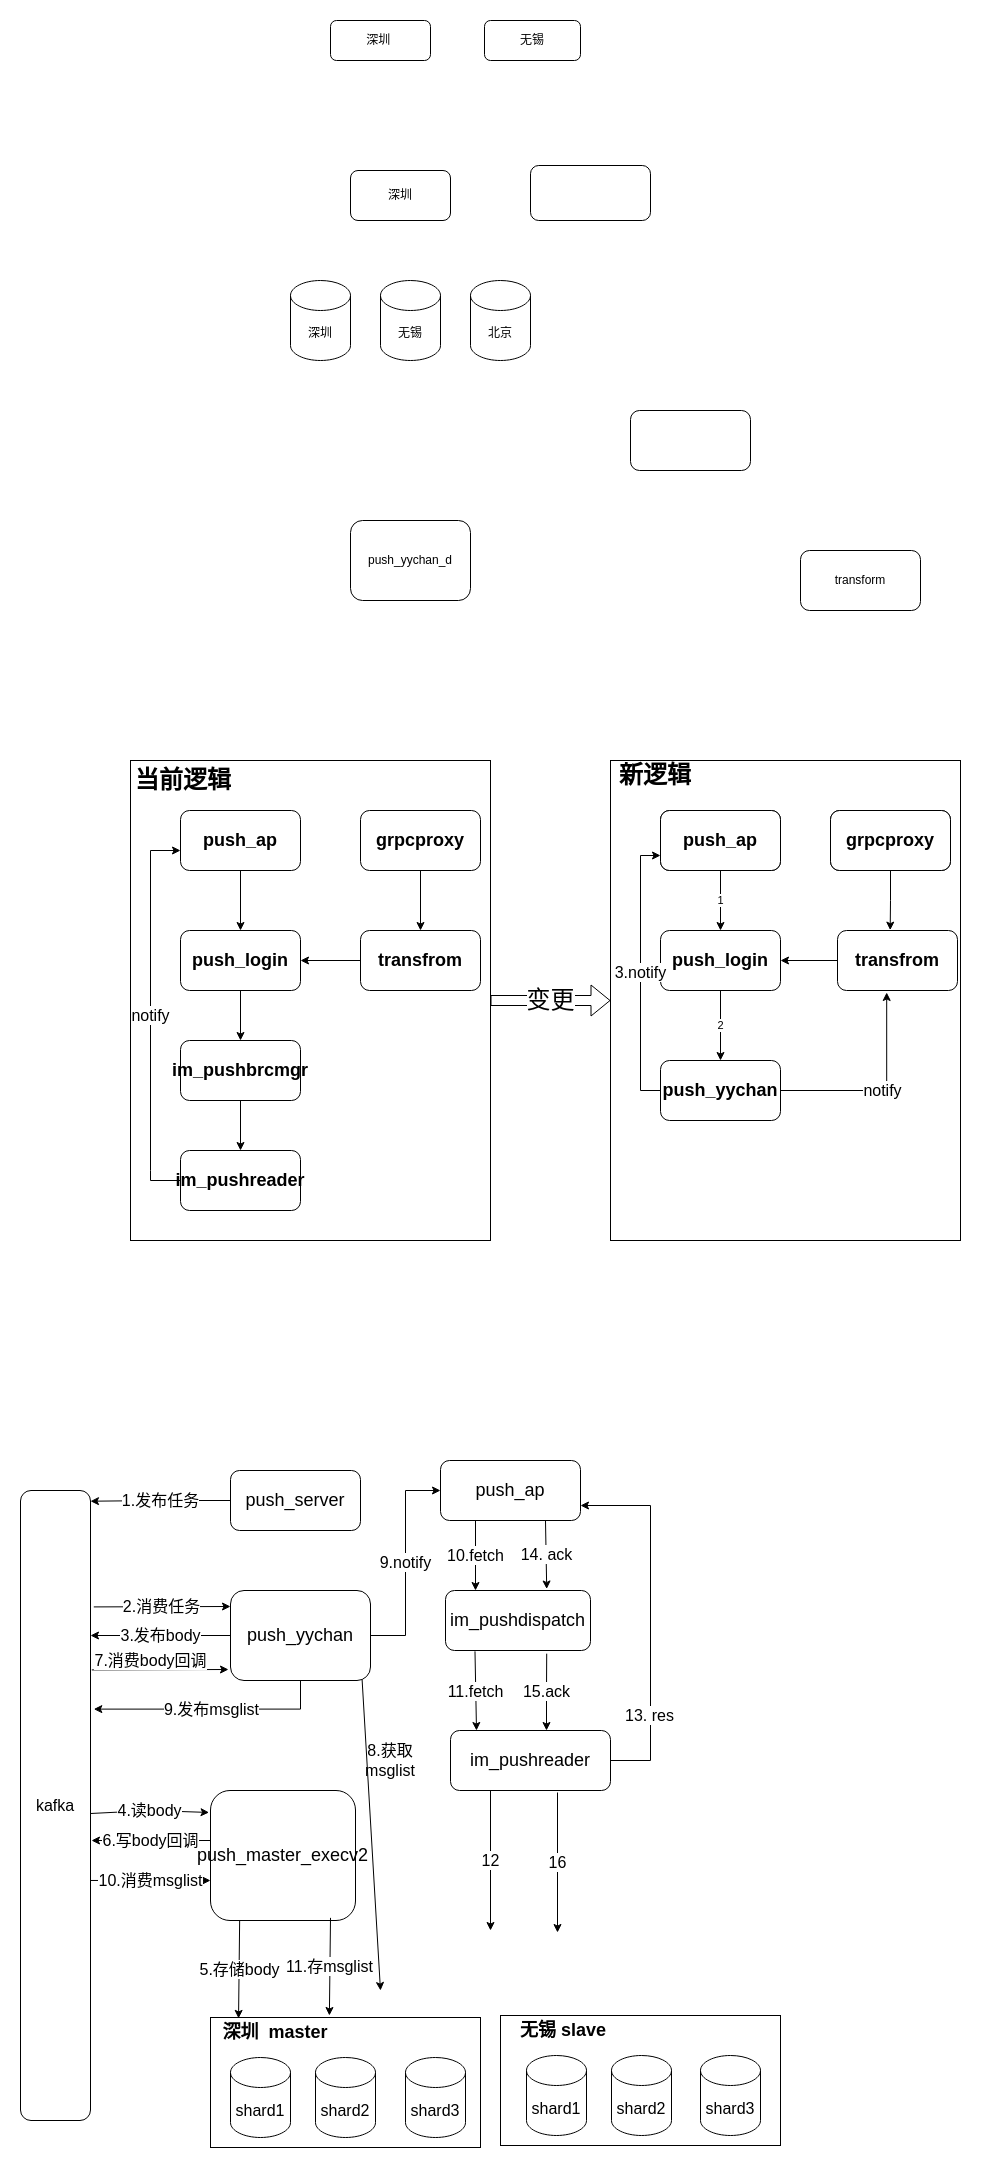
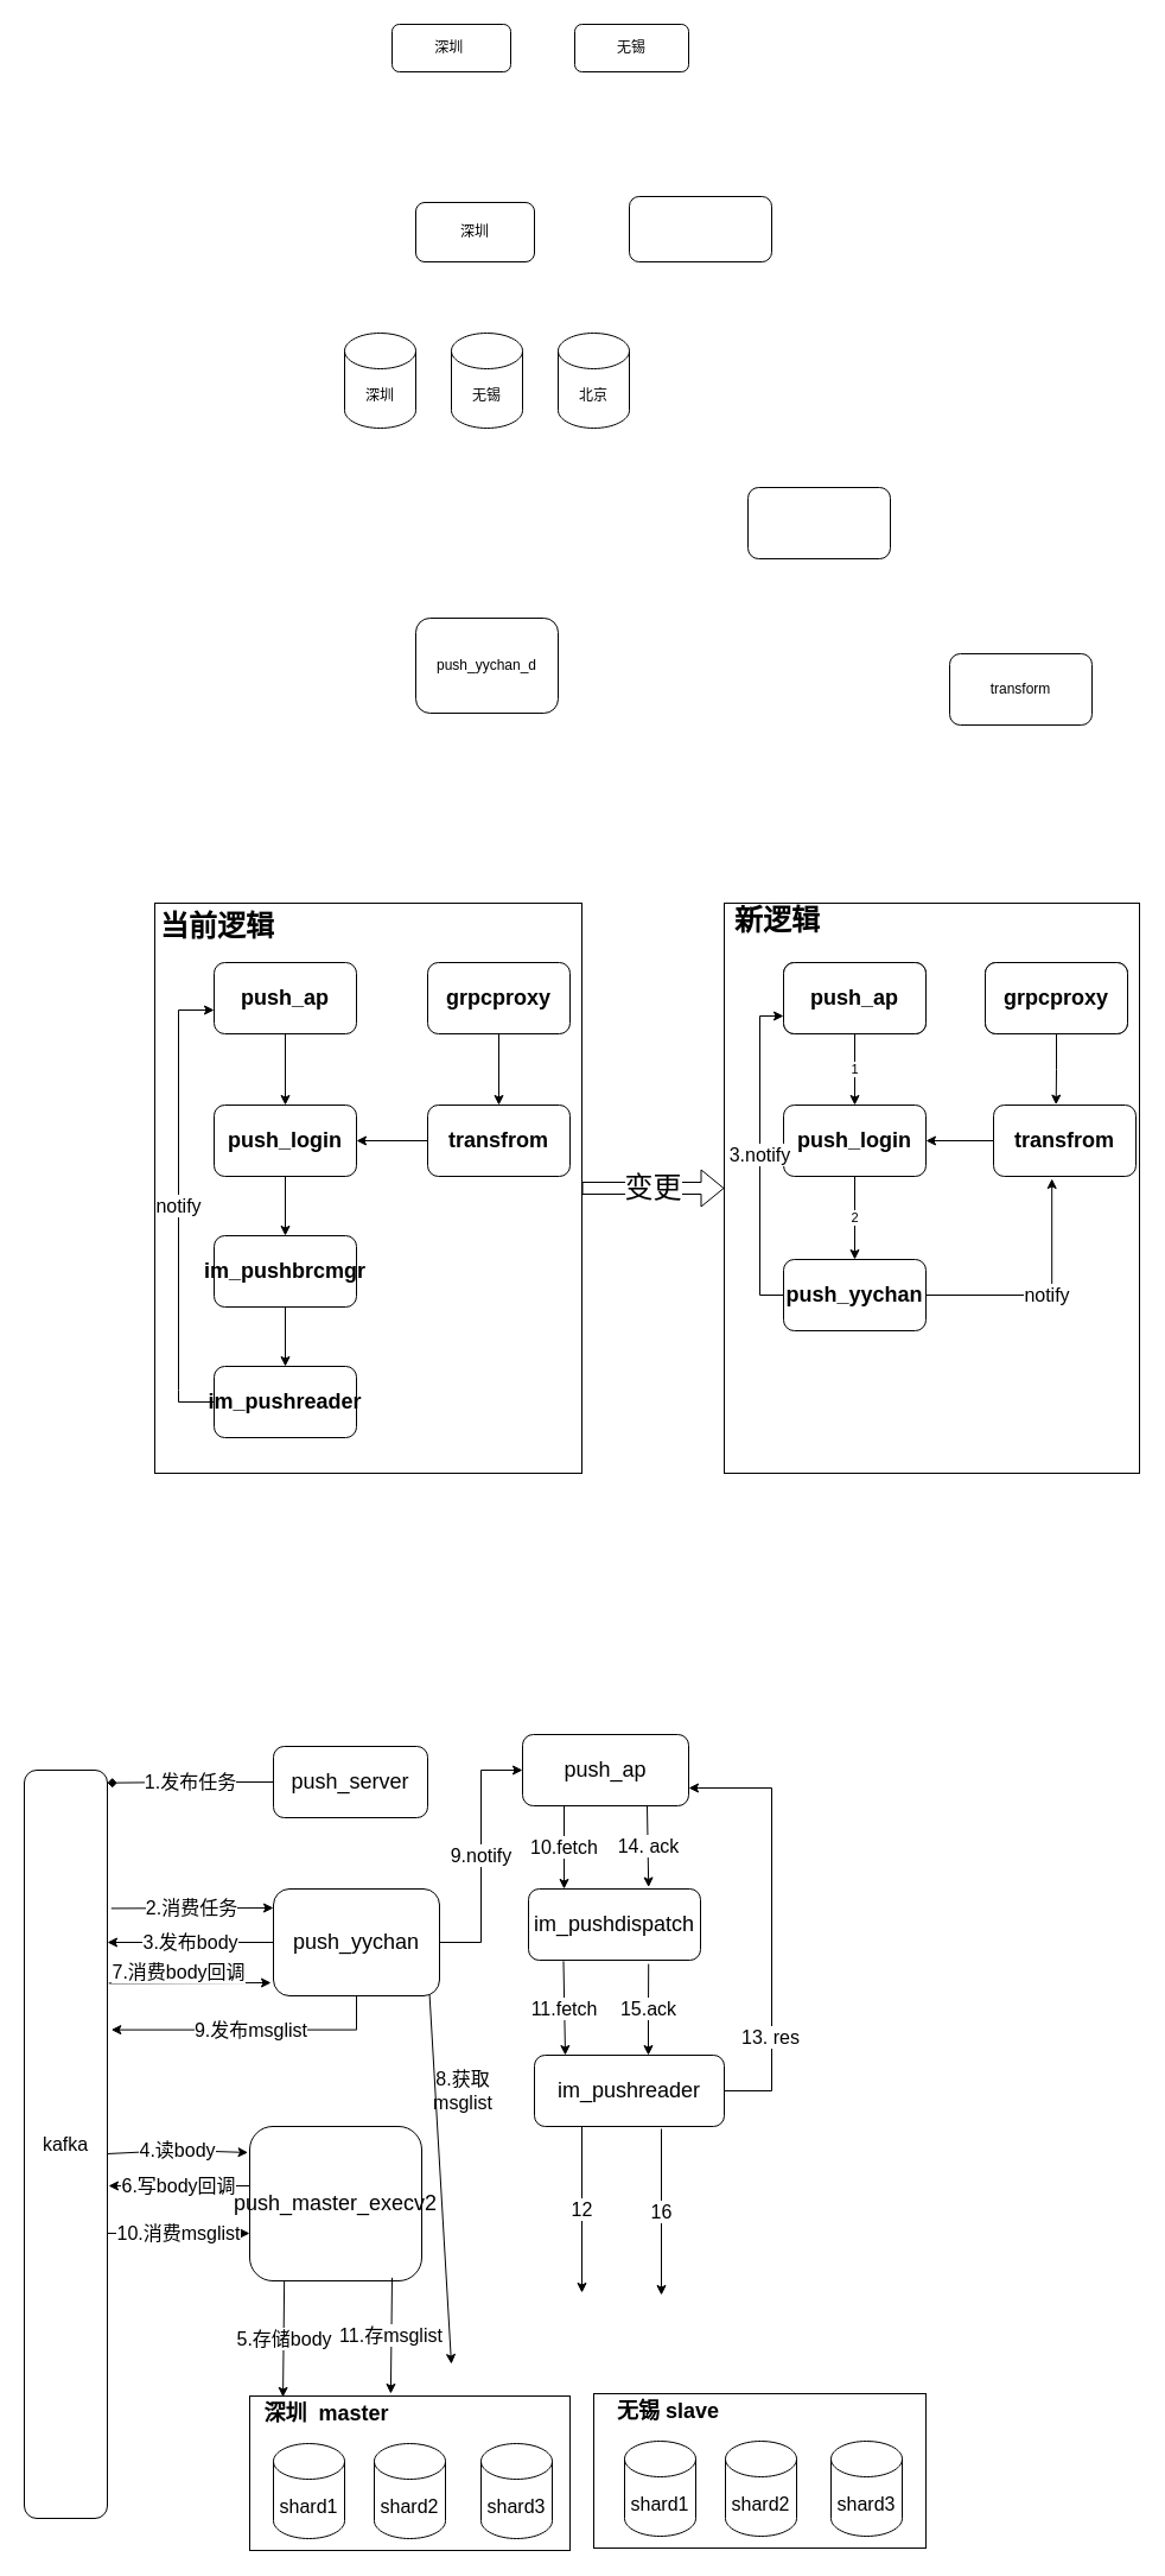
- <mxCell id="63" value="1.发布任务" style="edgeStyle=orthogonalEdgeStyle;rounded=0;orthogonalLoop=1;jettySize=auto;html=1;exitX=0;exitY=0.5;exitDx=0;exitDy=0;entryX=1;entryY=0.017;entryDx=0;entryDy=0;fontSize=16;entryPerimeter=0;" edge="1" parent="1" source="64" target="71"><mxGeometry relative="1" as="geometry" /></mxCell>
+ <mxCell id="63" value="1.发布任务" style="edgeStyle=orthogonalEdgeStyle;rounded=0;orthogonalLoop=1;jettySize=auto;html=1;exitX=0;exitY=0.5;exitDx=0;exitDy=0;entryX=1;entryY=0.017;entryDx=0;entryDy=0;fontSize=16;entryPerimeter=0;endArrow=diamond;" edge="1" parent="1" source="64" target="71"><mxGeometry relative="1" as="geometry" /></mxCell>
